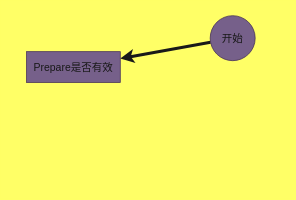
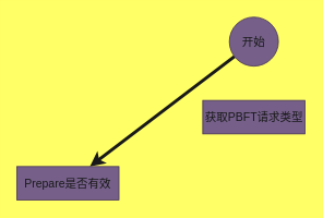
- <mxCell id="5" value="&lt;font color=&quot;#191919&quot;&gt;&lt;span style=&quot;font-size: 14px&quot;&gt;Prepare是否有效&lt;/span&gt;&lt;/font&gt;" style="whiteSpace=wrap;html=1;fontColor=#ffffff;strokeColor=#432D57;fillColor=#76608a;" vertex="1" parent="1"><mxGeometry x="35" y="68" width="125" height="41" as="geometry" /></mxCell>
+ <mxCell id="5" value="&lt;font color=&quot;#191919&quot;&gt;&lt;span style=&quot;font-size: 14px&quot;&gt;Prepare是否有效&lt;/span&gt;&lt;/font&gt;" style="whiteSpace=wrap;html=1;fontColor=#ffffff;strokeColor=#432D57;fillColor=#76608a;" vertex="1" parent="1"><mxGeometry x="20" y="203" width="125" height="41" as="geometry" /></mxCell>
+ <mxCell id="4" value="&lt;font color=&quot;#191919&quot; style=&quot;font-size: 14px&quot;&gt;获取PBFT请求类型&lt;/font&gt;" style="whiteSpace=wrap;html=1;fontColor=#ffffff;strokeColor=#432D57;fillColor=#76608a;" vertex="1" parent="1"><mxGeometry x="247.5" y="122" width="125" height="41" as="geometry" /></mxCell>
